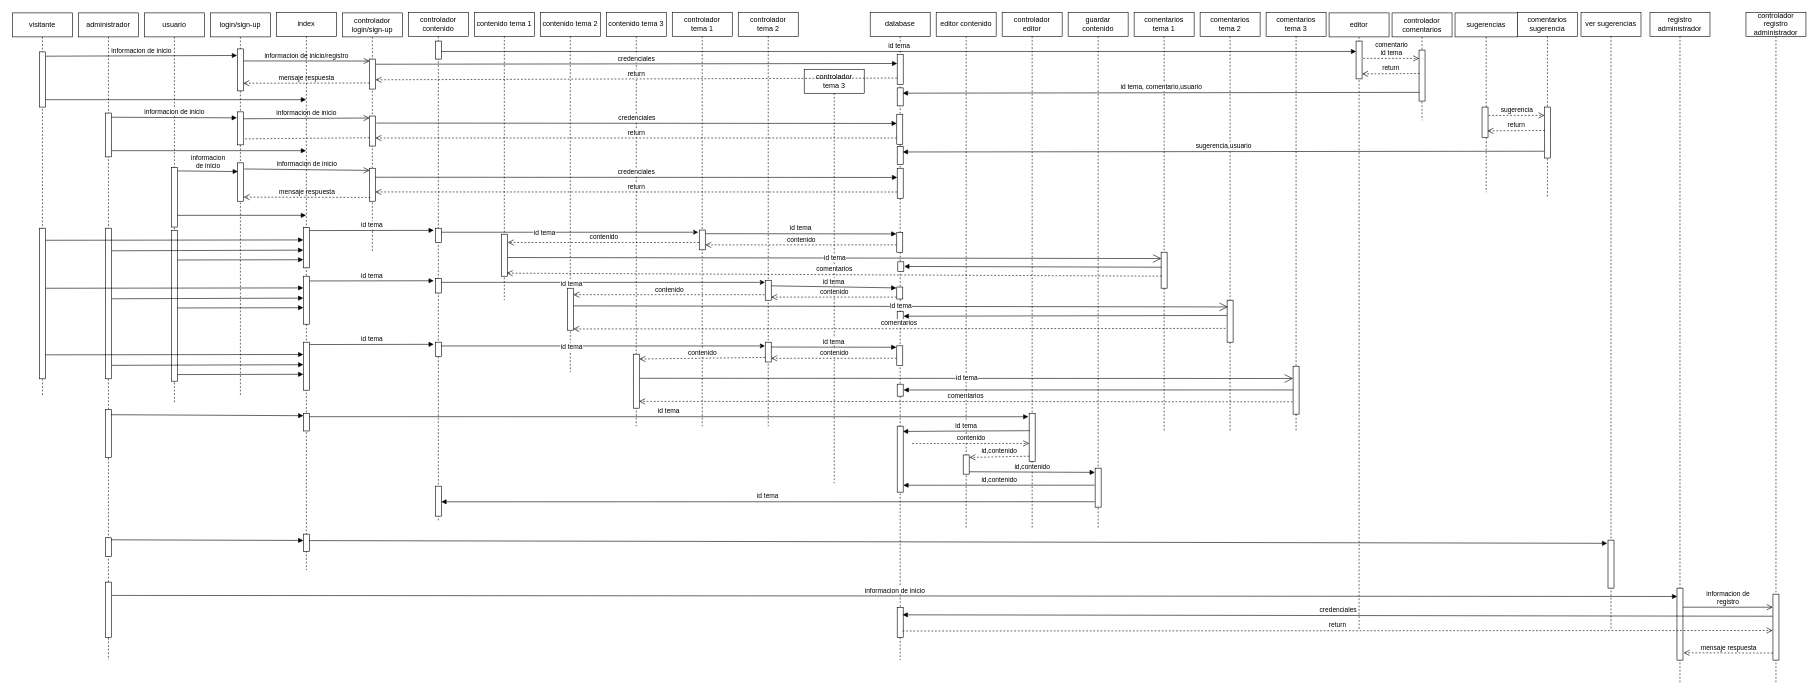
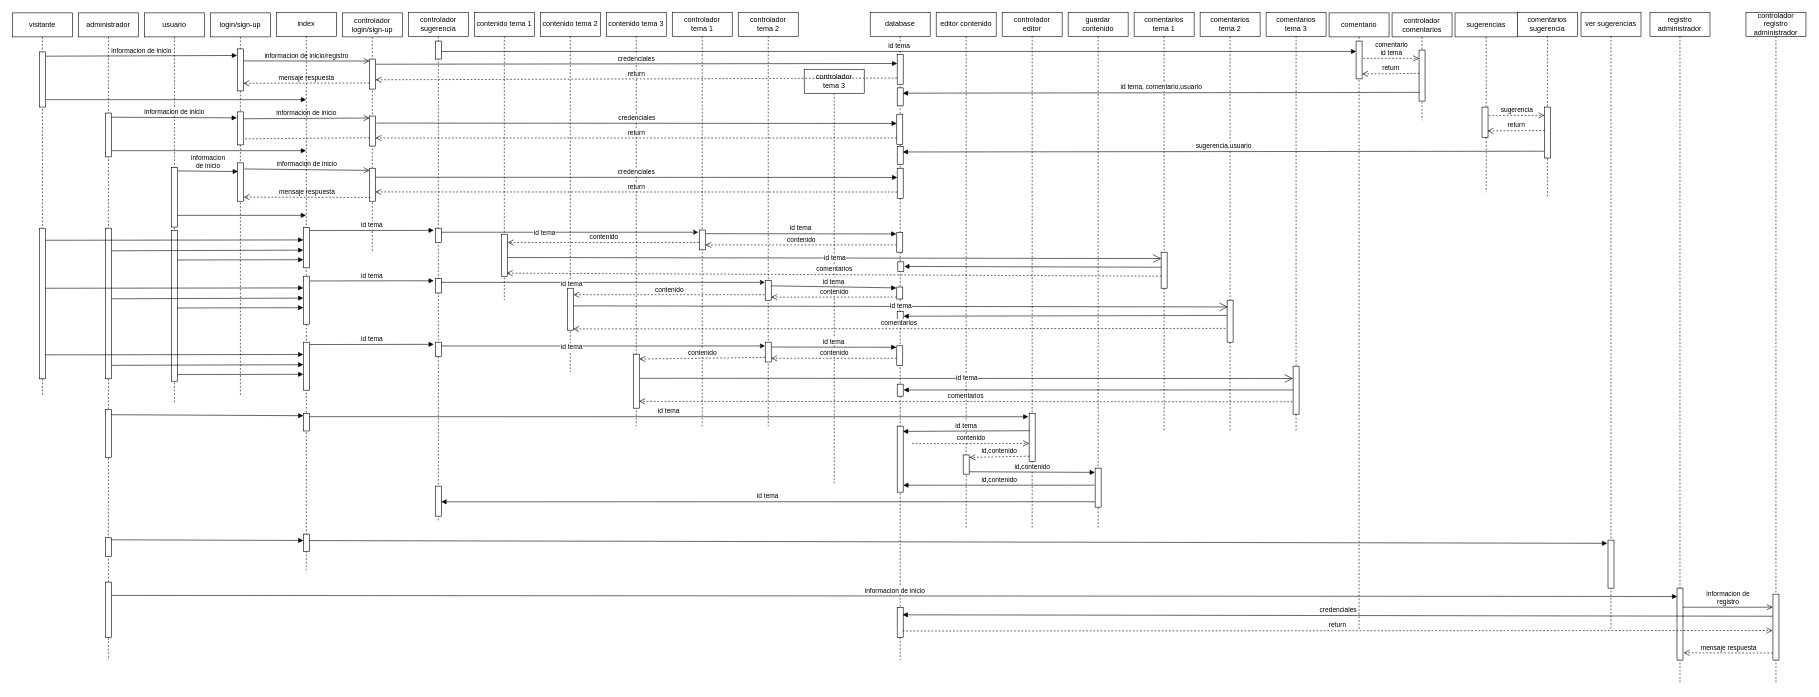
- <mxCell id="118" value="controlador contenido" style="shape=umlLifeline;perimeter=lifelinePerimeter;whiteSpace=wrap;html=1;container=1;collapsible=0;recursiveResize=0;outlineConnect=0;" vertex="1" parent="1"><mxGeometry x="680" y="20" width="100" height="850" as="geometry" /></mxCell>
+ <mxCell id="118" value="controlador sugerencia" style="shape=umlLifeline;perimeter=lifelinePerimeter;whiteSpace=wrap;html=1;container=1;collapsible=0;recursiveResize=0;outlineConnect=0;" vertex="1" parent="1"><mxGeometry x="680" y="20" width="100" height="850" as="geometry" /></mxCell>
- <mxCell id="137" value="editor" style="shape=umlLifeline;perimeter=lifelinePerimeter;whiteSpace=wrap;html=1;container=1;collapsible=0;recursiveResize=0;outlineConnect=0;" vertex="1" parent="1"><mxGeometry x="2215" y="21" width="100" height="1030" as="geometry" /></mxCell>
+ <mxCell id="137" value="comentario" style="shape=umlLifeline;perimeter=lifelinePerimeter;whiteSpace=wrap;html=1;container=1;collapsible=0;recursiveResize=0;outlineConnect=0;" vertex="1" parent="1"><mxGeometry x="2215" y="21" width="100" height="1030" as="geometry" /></mxCell>
